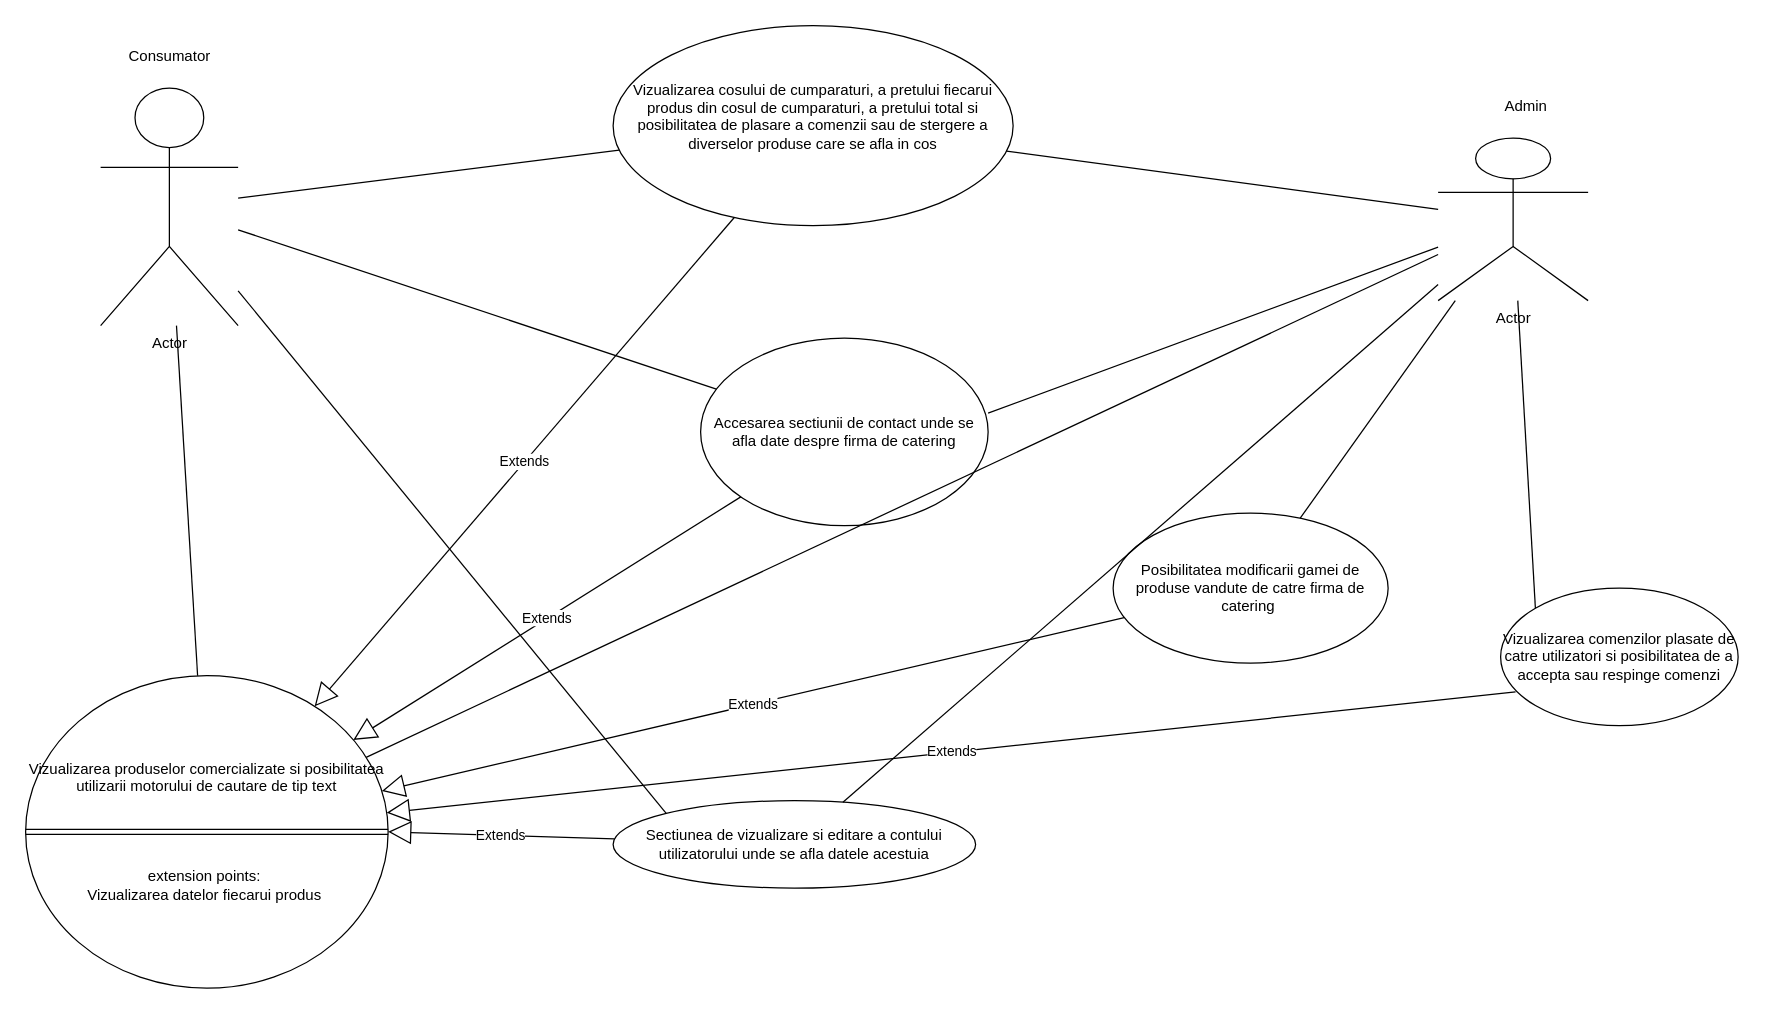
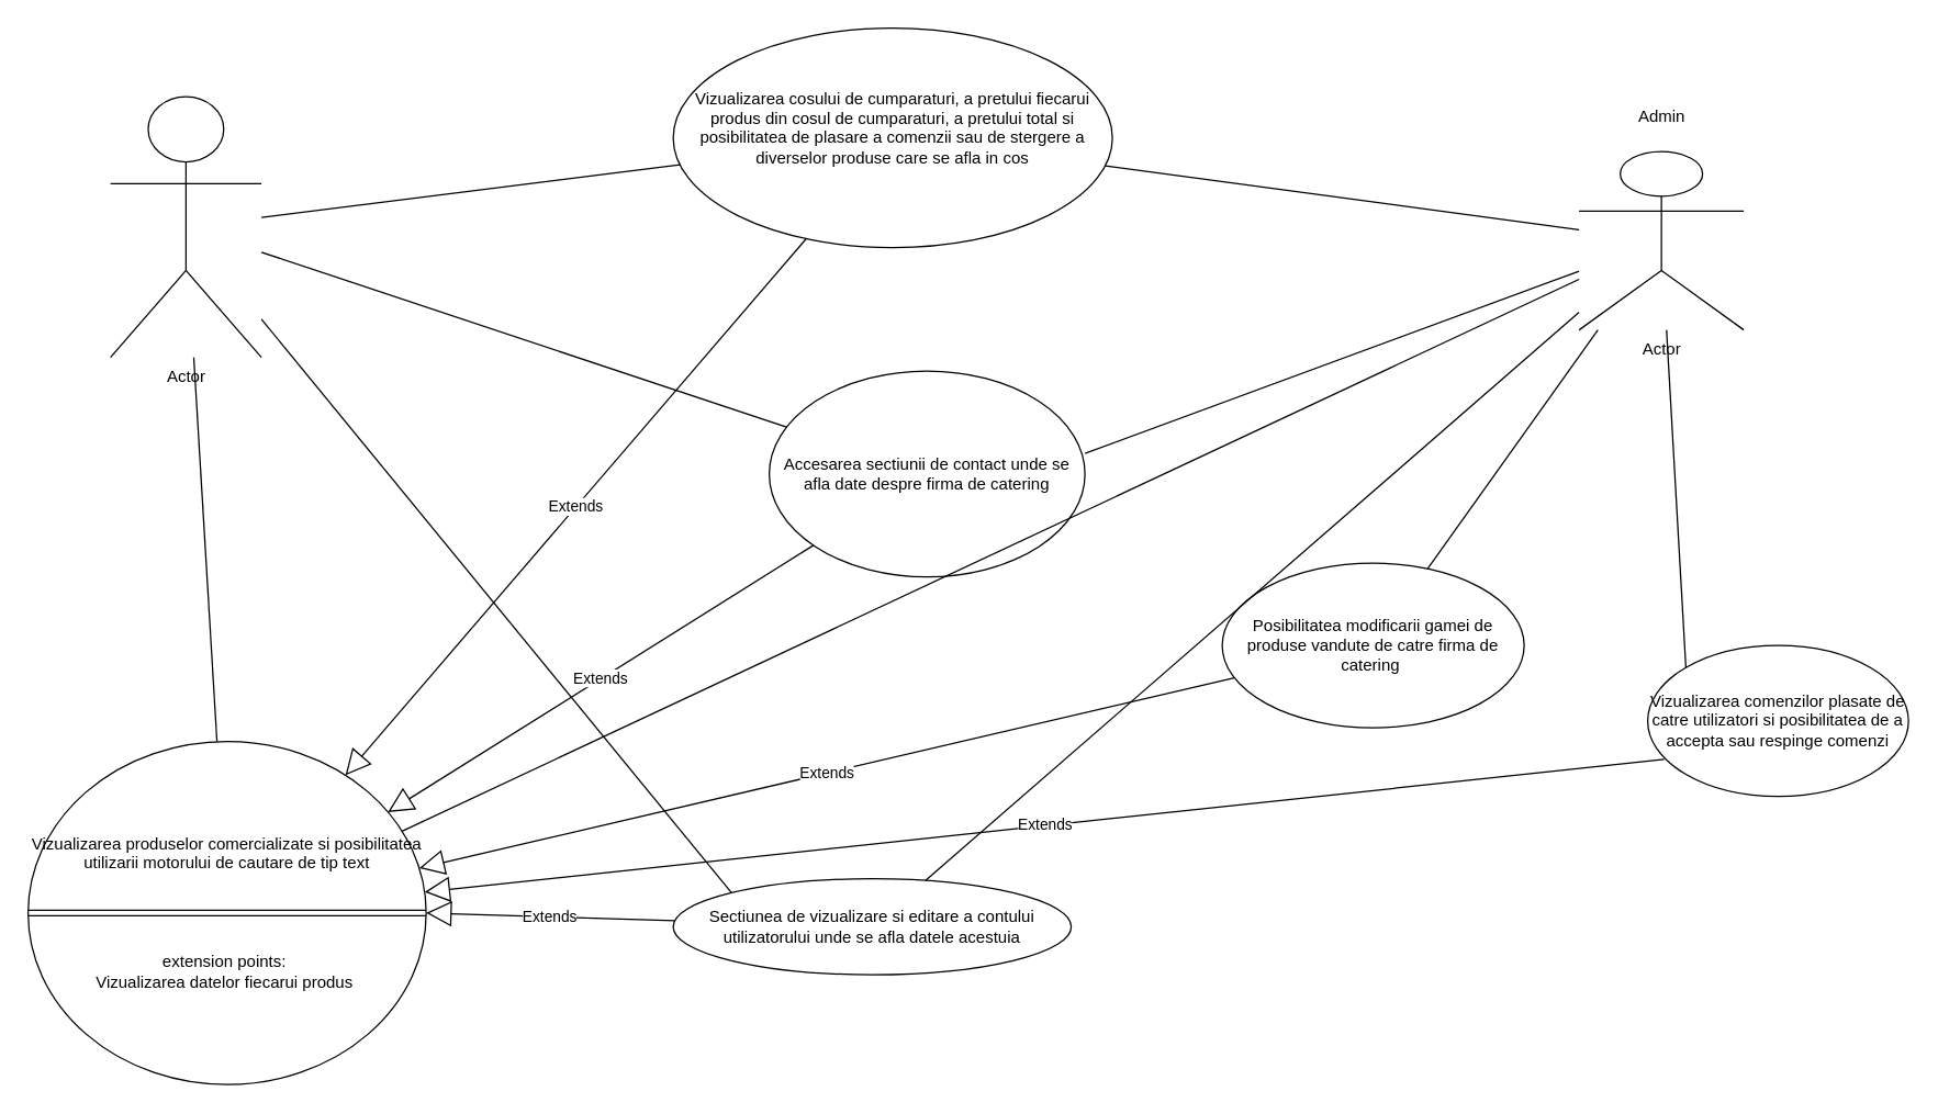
- <mxCell id="17" value="Consumator" style="text;html=1;align=center;verticalAlign=middle;resizable=0;points=[];autosize=1;strokeColor=none;fillColor=none;fontColor=#000000;" vertex="1" parent="1"><mxGeometry x="90" y="30" width="90" height="30" as="geometry" /></mxCell>
- <mxCell id="16" value="Admin" style="text;html=1;align=center;verticalAlign=middle;resizable=0;points=[];autosize=1;strokeColor=none;fillColor=none;fontColor=#000000;" vertex="1" parent="1"><mxGeometry x="1190" y="70" width="60" height="30" as="geometry" /></mxCell>
+ <mxCell id="16" value="Admin" style="text;html=1;align=center;verticalAlign=middle;resizable=0;points=[];autosize=1;strokeColor=none;fillColor=none;fontColor=#000000;" vertex="1" parent="1"><mxGeometry x="1180" y="70" width="60" height="30" as="geometry" /></mxCell>
